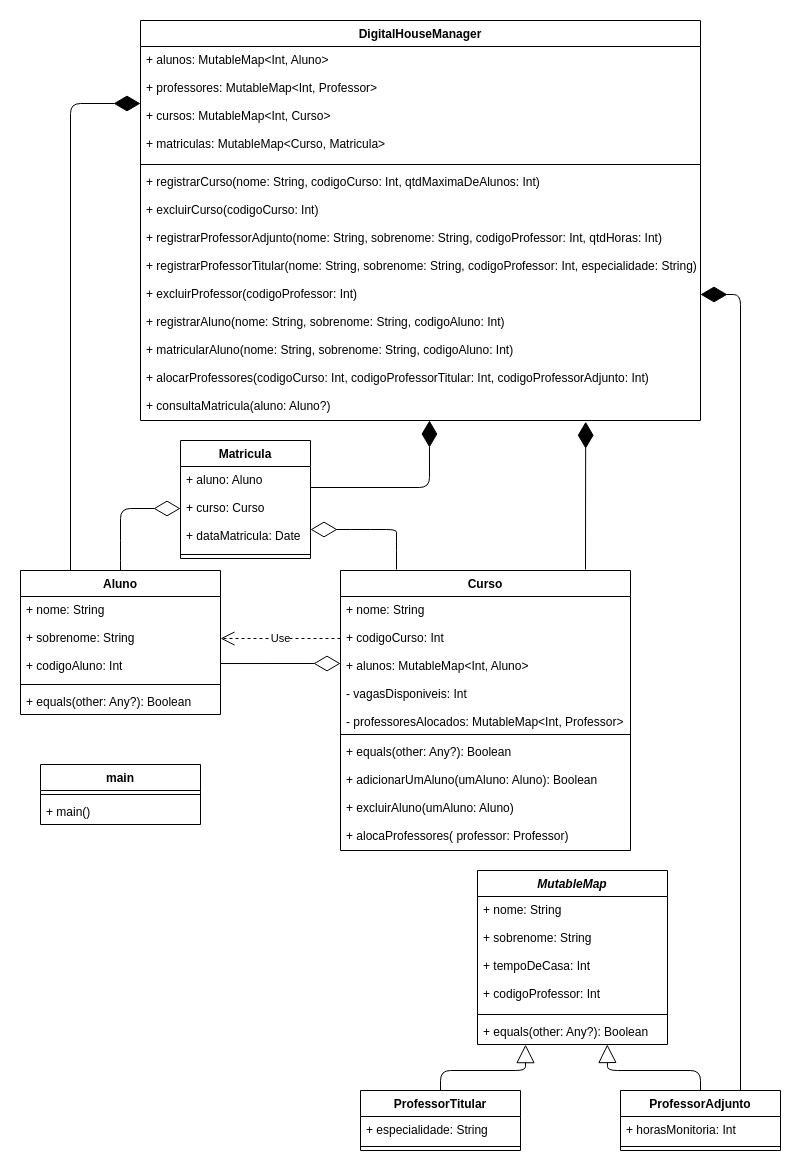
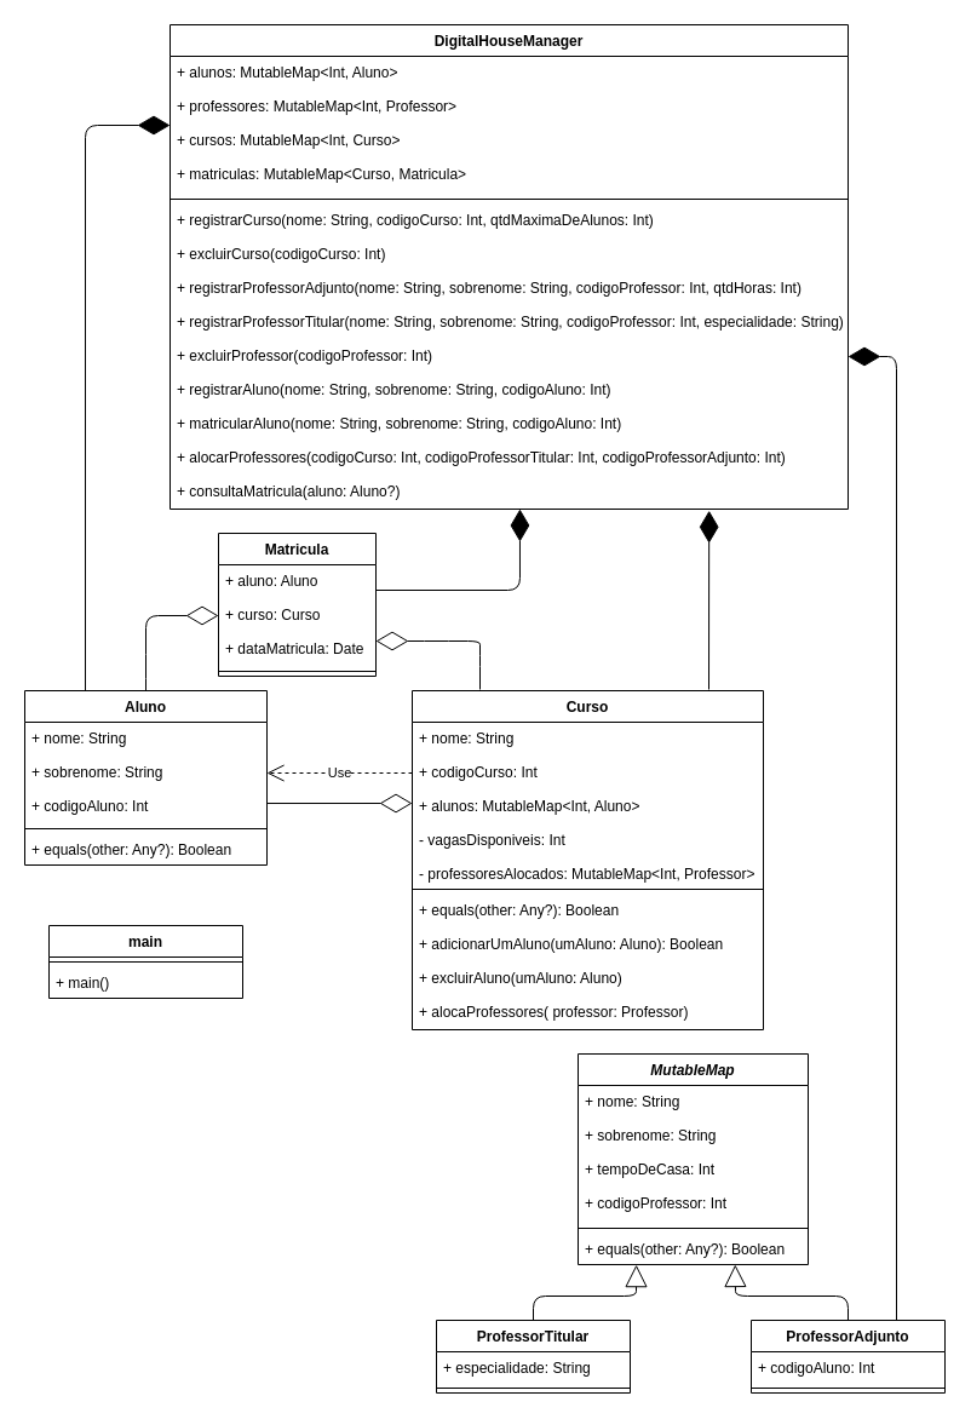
- <mxCell id="32" value="+ horasMonitoria: Int" style="text;strokeColor=none;fillColor=none;align=left;verticalAlign=top;spacingLeft=4;spacingRight=4;overflow=hidden;rotatable=0;points=[[0,0.5],[1,0.5]];portConstraint=eastwest;" parent="31" vertex="1"><mxGeometry y="26" width="160" height="26" as="geometry" /></mxCell>
+ <mxCell id="32" value="+ codigoAluno: Int" style="text;strokeColor=none;fillColor=none;align=left;verticalAlign=top;spacingLeft=4;spacingRight=4;overflow=hidden;rotatable=0;points=[[0,0.5],[1,0.5]];portConstraint=eastwest;" parent="31" vertex="1"><mxGeometry y="26" width="160" height="26" as="geometry" /></mxCell>
